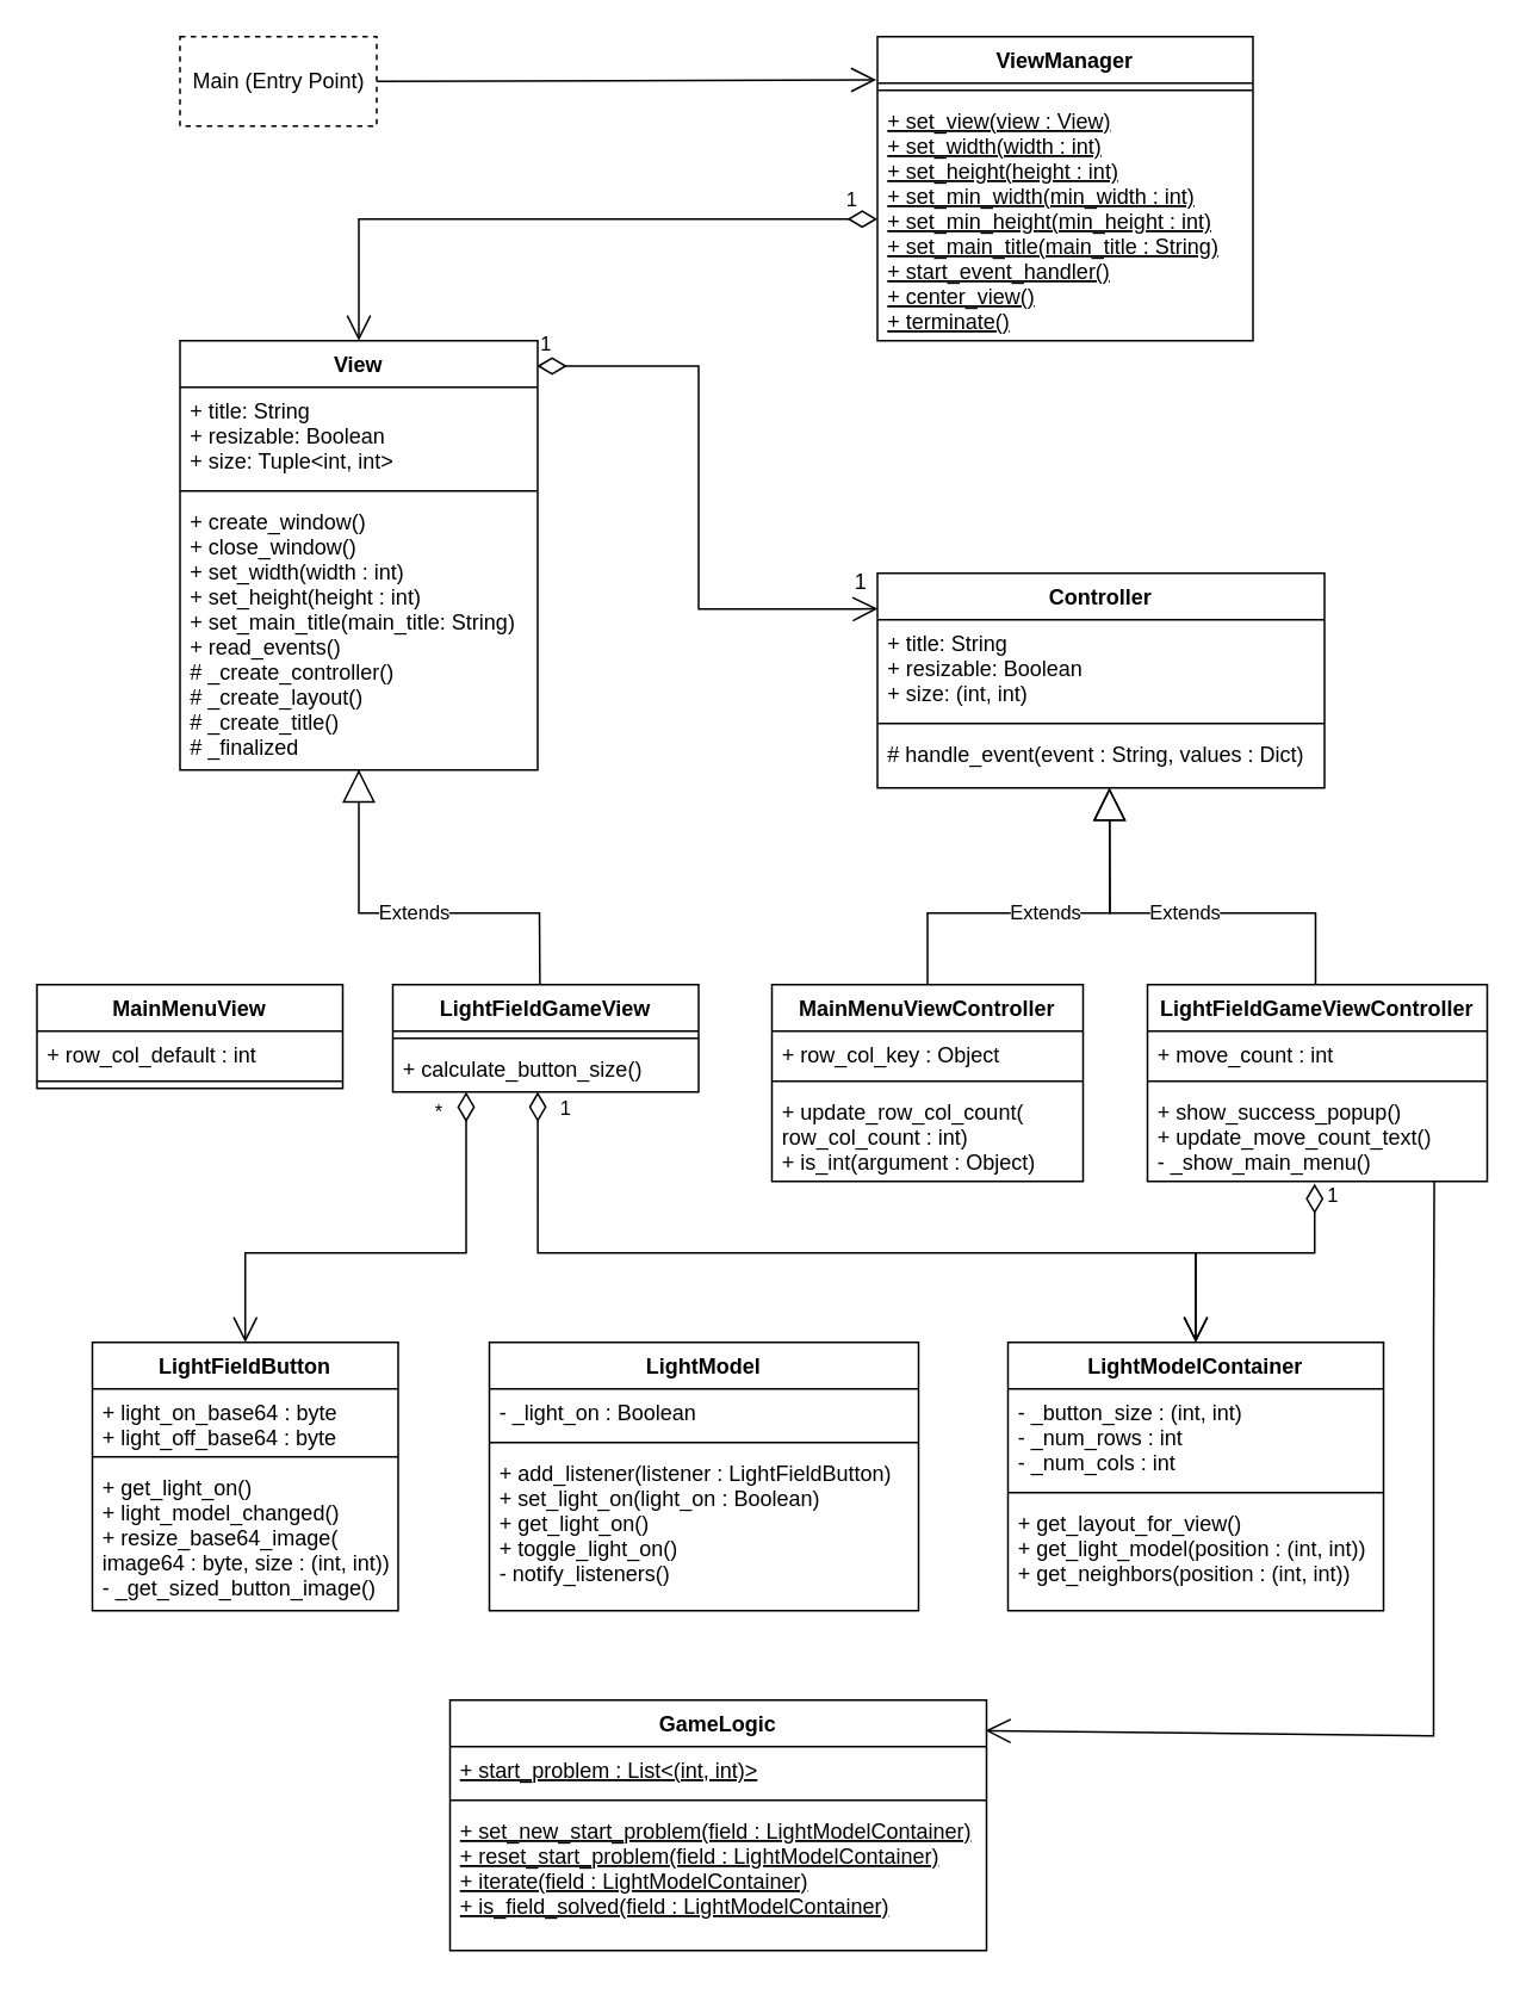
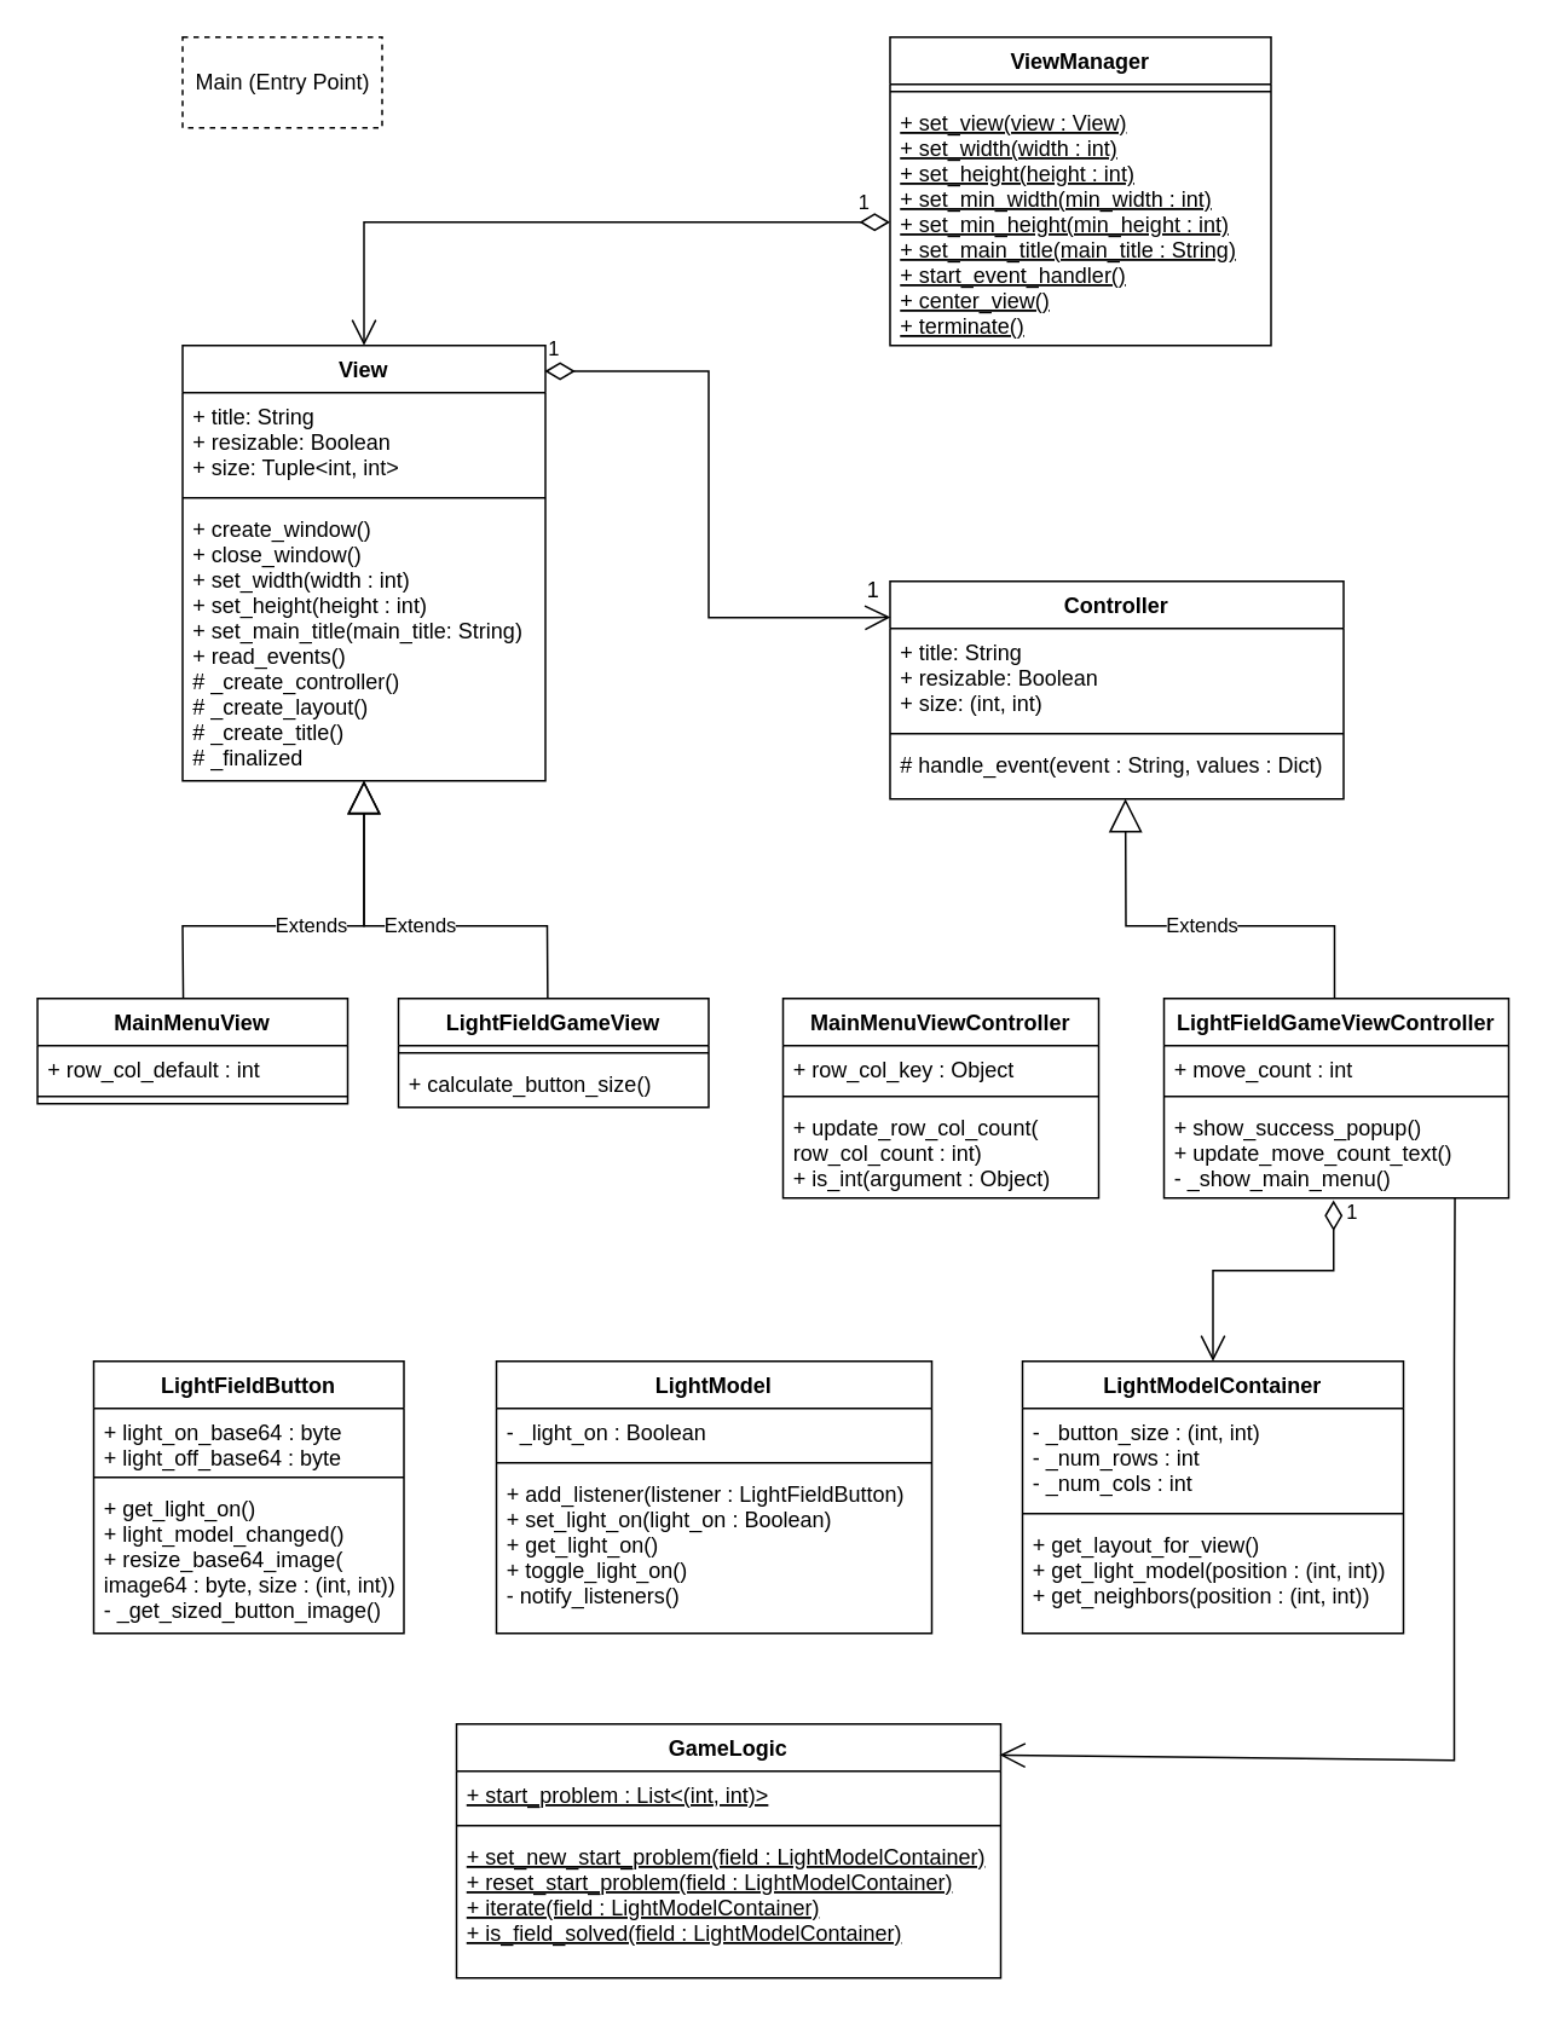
- <mxCell id="18" value="" style="endArrow=open;endFill=1;endSize=12;html=1;rounded=0;entryX=-0.003;entryY=0.142;entryDx=0;entryDy=0;entryPerimeter=0;exitX=1;exitY=0.5;exitDx=0;exitDy=0;" edge="1" parent="1" source="14" target="15"><mxGeometry width="160" relative="1" as="geometry"><mxPoint x="241" y="44.66" as="sourcePoint" /><mxPoint x="401" y="44.66" as="targetPoint" /></mxGeometry></mxCell>
+ <mxCell id="6" value="Extends" style="endArrow=block;endSize=16;endFill=0;html=1;rounded=0;exitX=0.47;exitY=-0.009;exitDx=0;exitDy=0;entryX=0.5;entryY=1;entryDx=0;entryDy=0;exitPerimeter=0;" parent="1" source="54" target="2" edge="1"><mxGeometry width="160" relative="1" as="geometry"><mxPoint x="100.199" y="549.64" as="sourcePoint" /><mxPoint x="200" y="450" as="targetPoint" /><Array as="points"><mxPoint x="100" y="510" /><mxPoint x="200" y="510" /></Array></mxGeometry></mxCell>
- <mxCell id="12" value="Extends" style="endArrow=block;endSize=16;endFill=0;html=1;rounded=0;exitX=0.5;exitY=0;exitDx=0;exitDy=0;entryX=0.519;entryY=0.996;entryDx=0;entryDy=0;entryPerimeter=0;" parent="1" source="47" target="11" edge="1"><mxGeometry width="160" relative="1" as="geometry"><mxPoint x="520" y="550" as="sourcePoint" /><mxPoint x="620" y="450" as="targetPoint" /><Array as="points"><mxPoint x="518" y="510" /><mxPoint x="620" y="510" /></Array></mxGeometry></mxCell>
- <mxCell id="41" value="*" style="endArrow=open;html=1;endSize=12;startArrow=diamondThin;startSize=14;startFill=0;edgeStyle=orthogonalEdgeStyle;align=left;verticalAlign=bottom;rounded=0;entryX=0.5;entryY=0;entryDx=0;entryDy=0;" edge="1" parent="1" source="53" target="19"><mxGeometry x="-0.849" y="-19" relative="1" as="geometry"><mxPoint x="281" y="640" as="sourcePoint" /><mxPoint x="251" y="640" as="targetPoint" /><Array as="points"><mxPoint x="260" y="700" /><mxPoint x="136" y="700" /></Array><mxPoint as="offset" /></mxGeometry></mxCell>
- <mxCell id="34" value="1" style="endArrow=open;html=1;endSize=12;startArrow=diamondThin;startSize=14;startFill=0;edgeStyle=orthogonalEdgeStyle;align=left;verticalAlign=bottom;rounded=0;entryX=0.5;entryY=0;entryDx=0;entryDy=0;exitX=0.474;exitY=0.996;exitDx=0;exitDy=0;exitPerimeter=0;" edge="1" parent="1" source="53" target="27"><mxGeometry x="-0.929" y="11" relative="1" as="geometry"><mxPoint x="371" y="650" as="sourcePoint" /><mxPoint x="421" y="620" as="targetPoint" /><Array as="points"><mxPoint x="300" y="700" /><mxPoint x="668" y="700" /></Array><mxPoint as="offset" /></mxGeometry></mxCell>
